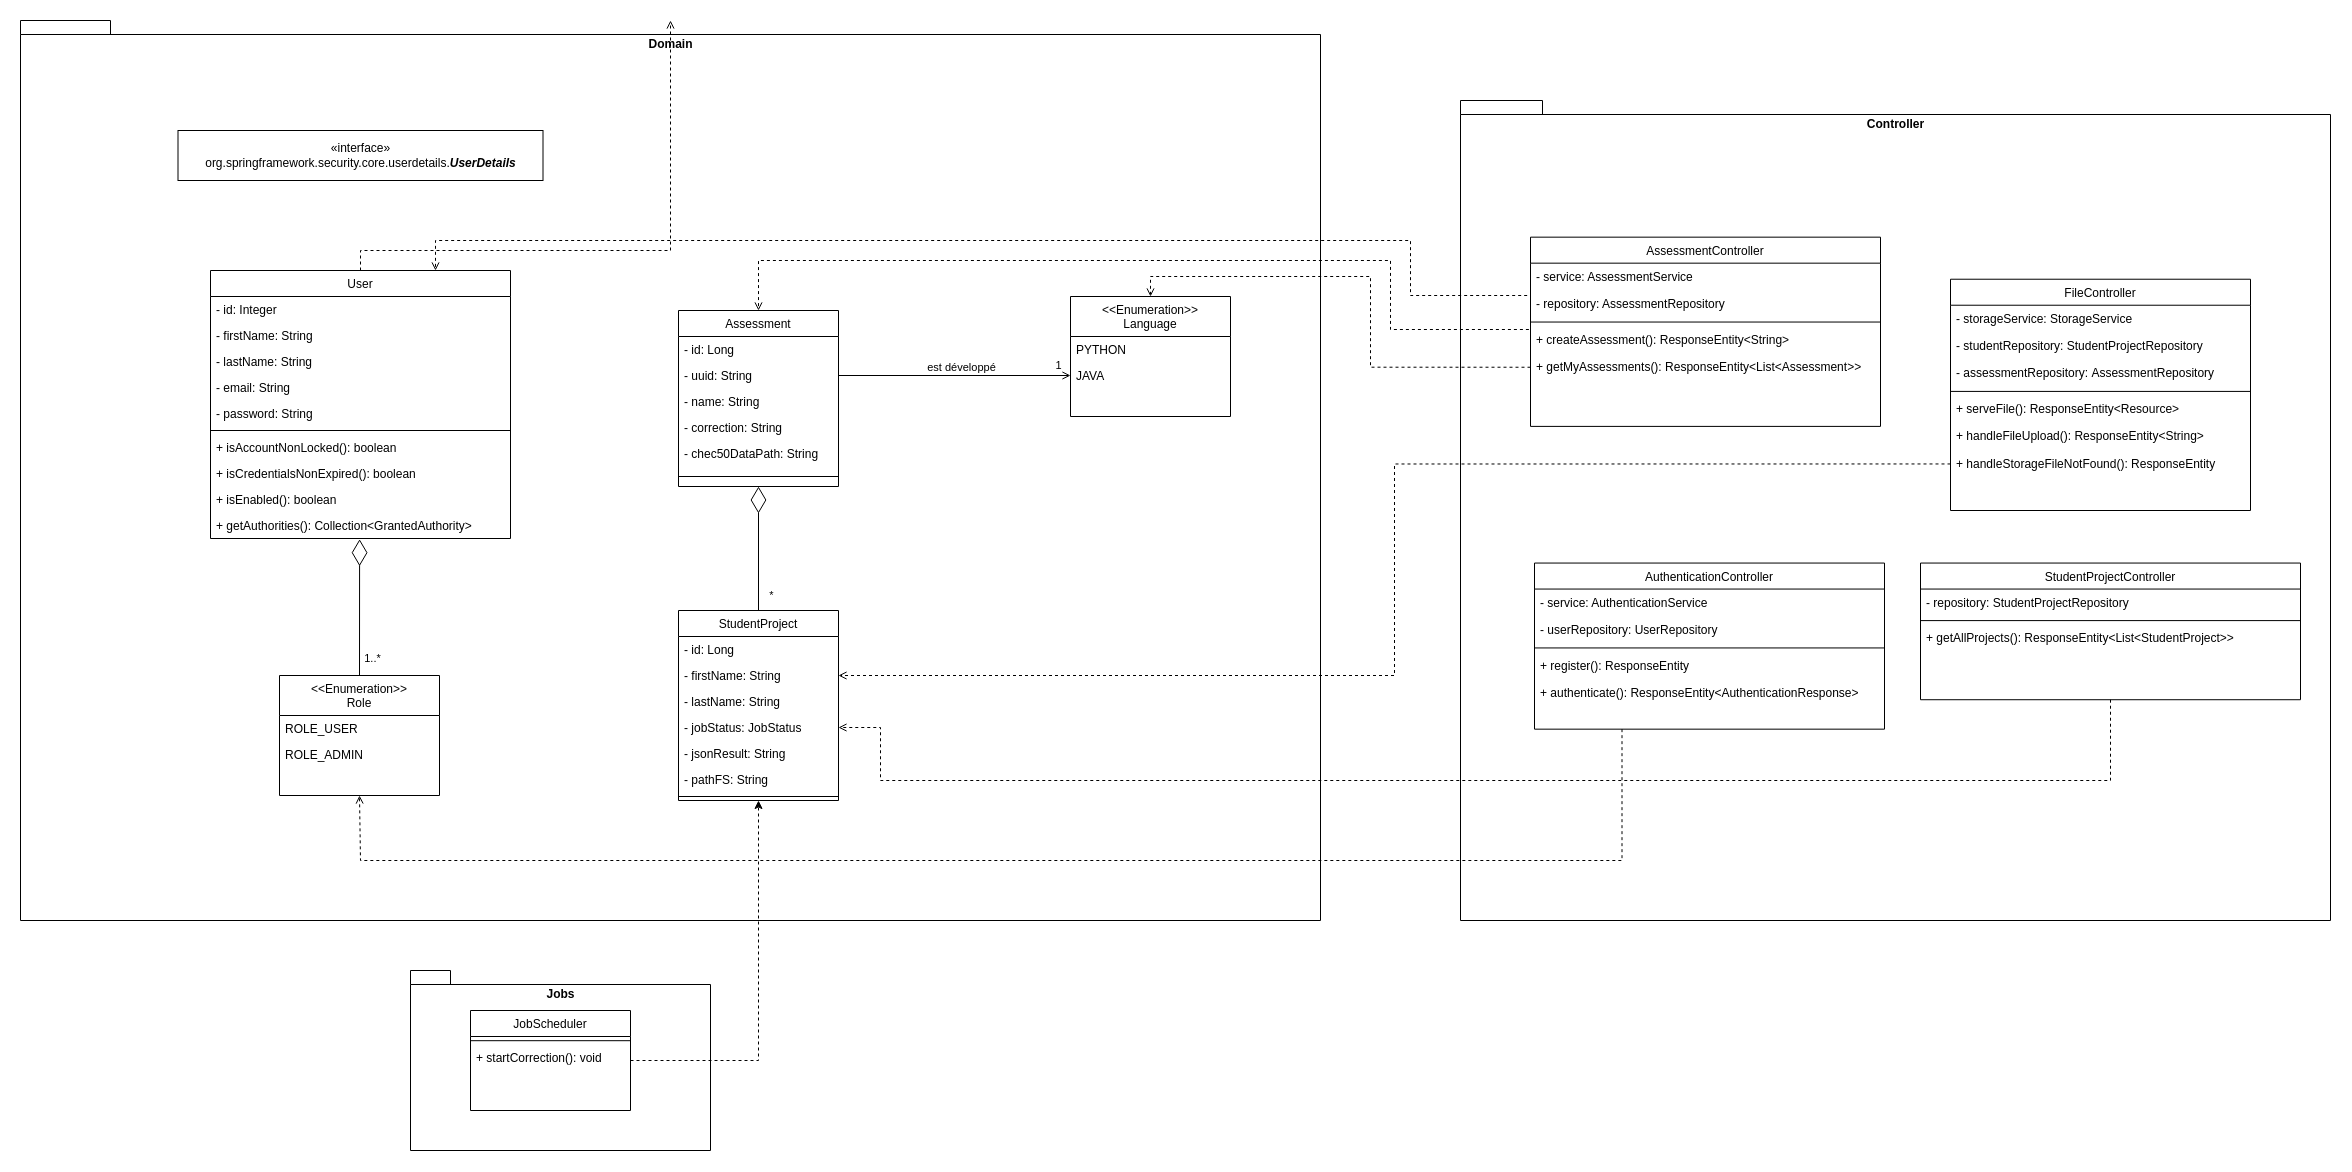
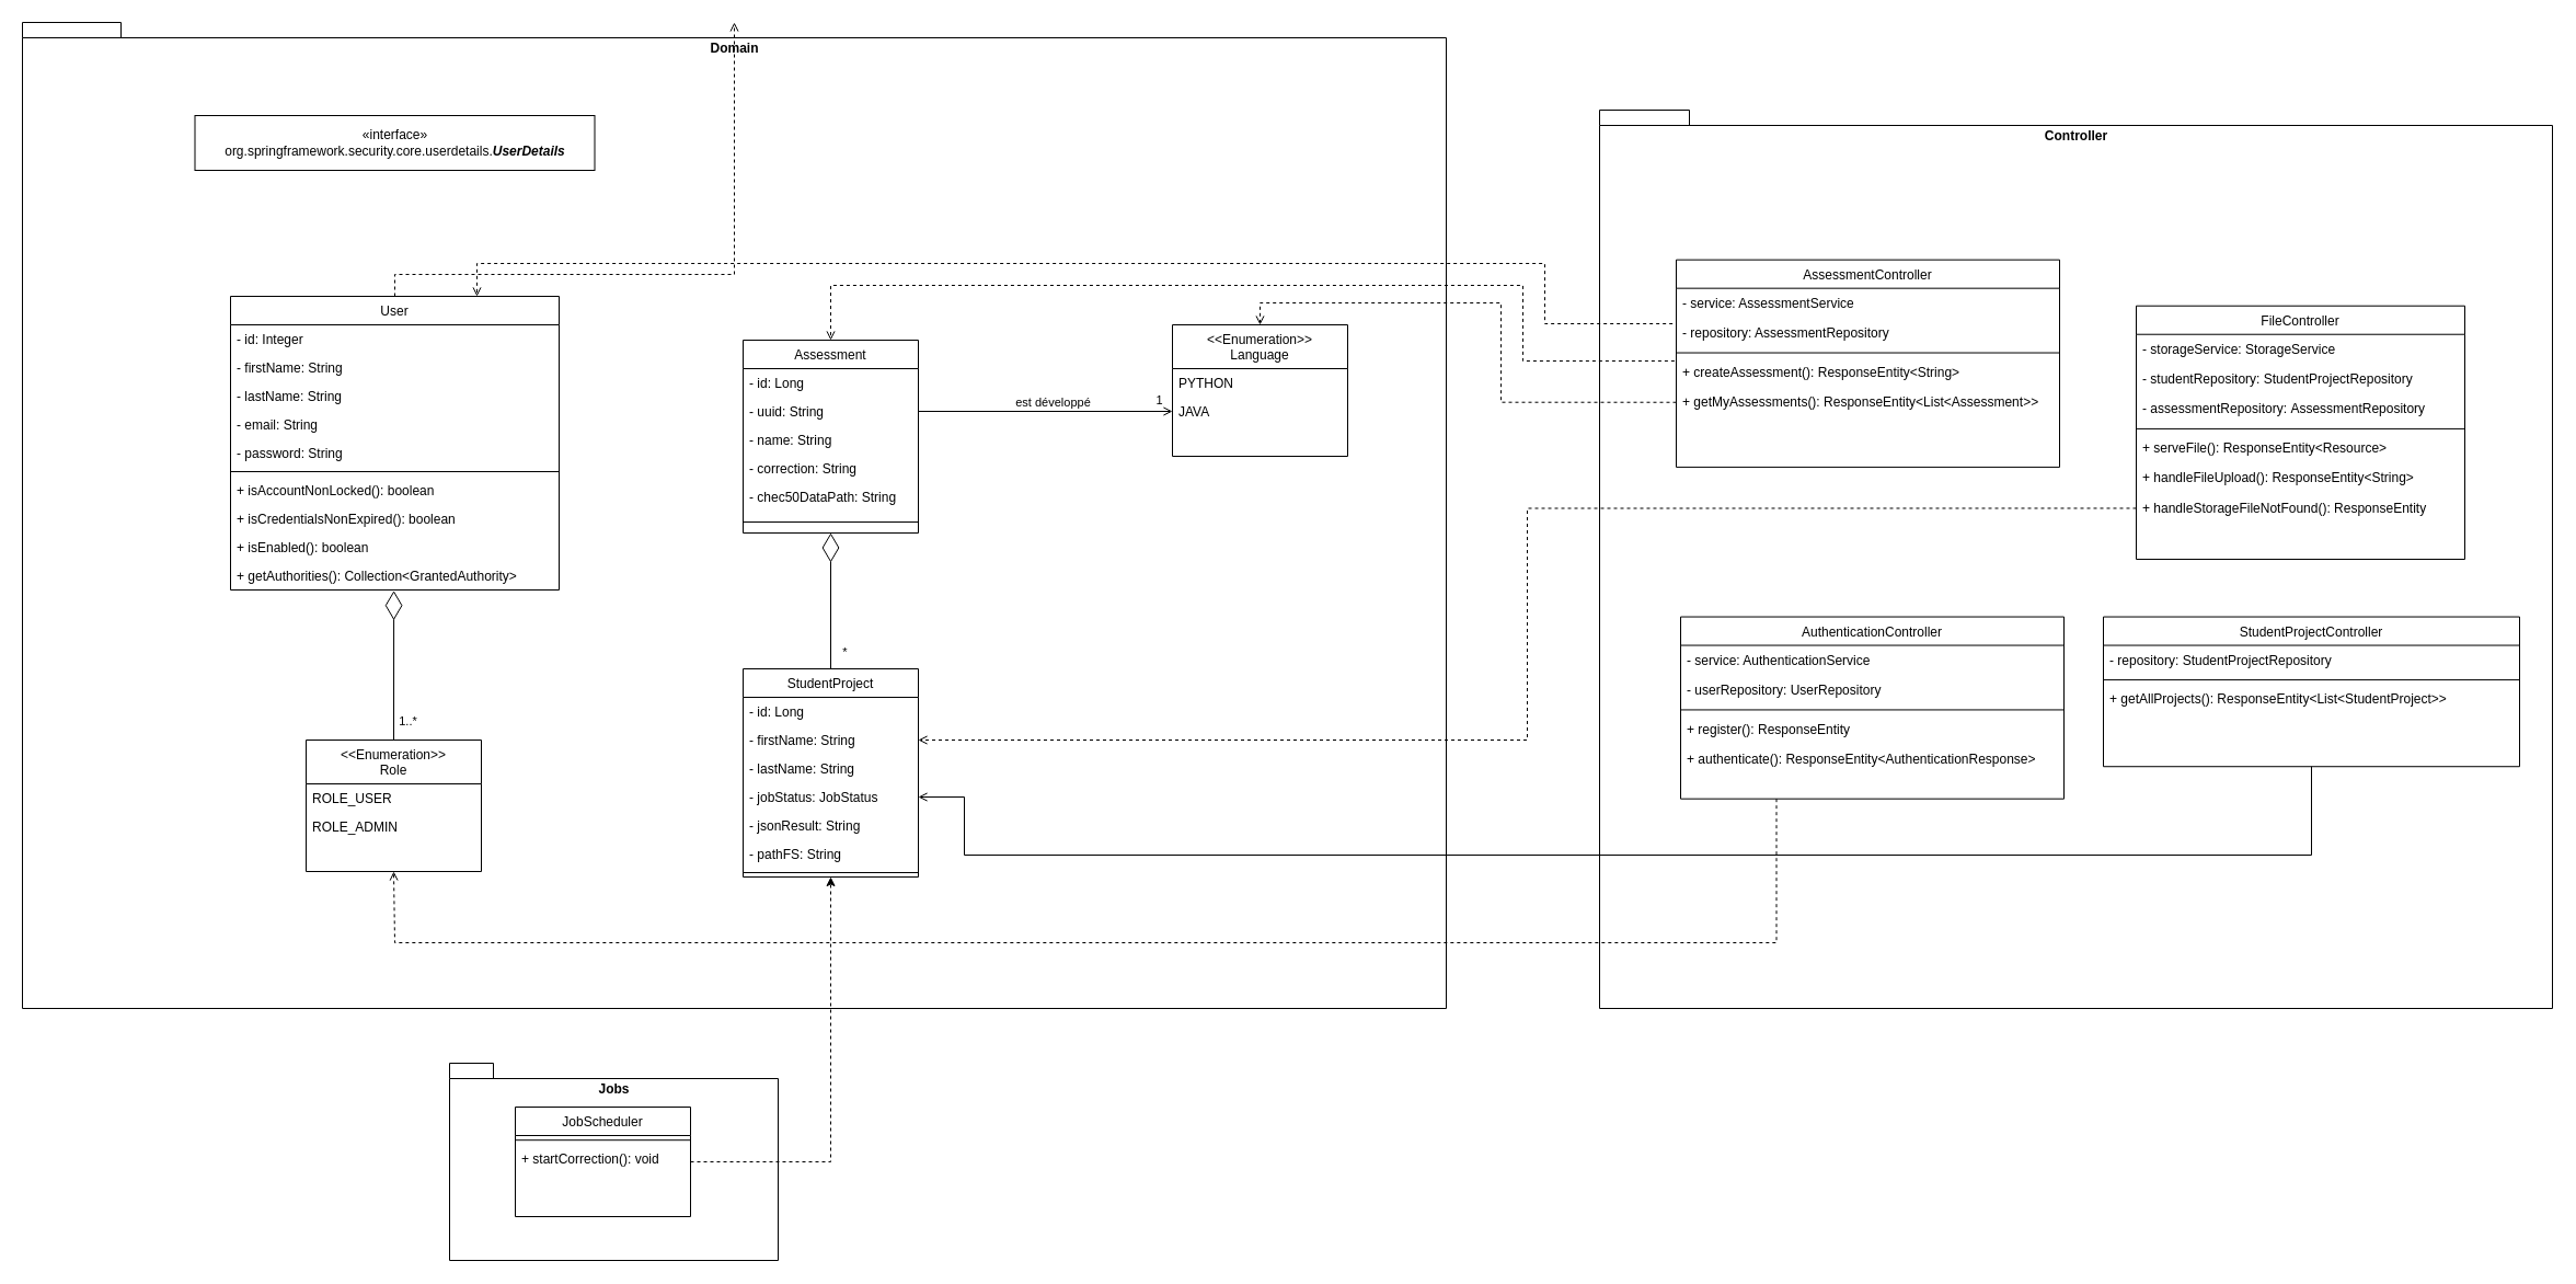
- <mxCell id="41" value="«interface»&lt;br&gt;org.springframework.security.core.userdetails.&lt;b&gt;&lt;i&gt;UserDetails&lt;/i&gt;&lt;/b&gt;" style="html=1;" parent="7" vertex="1"><mxGeometry x="157.5" y="110" width="365" height="50" as="geometry" /></mxCell>
+ <mxCell id="41" value="«interface»&lt;br&gt;org.springframework.security.core.userdetails.&lt;b&gt;&lt;i&gt;UserDetails&lt;/i&gt;&lt;/b&gt;" style="html=1;" parent="7" vertex="1"><mxGeometry x="157.5" y="85" width="365" height="50" as="geometry" /></mxCell>
- <mxCell id="81" style="edgeStyle=orthogonalEdgeStyle;rounded=0;jumpSize=9;orthogonalLoop=1;jettySize=auto;html=1;entryX=1;entryY=0.5;entryDx=0;entryDy=0;dashed=1;strokeWidth=1;startArrow=none;startFill=0;endArrow=open;endFill=0;endSize=6;sourcePerimeterSpacing=6;targetPerimeterSpacing=0;exitX=0.5;exitY=1;exitDx=0;exitDy=0;" parent="1" source="72" target="31" edge="1"><mxGeometry relative="1" as="geometry"><Array as="points"><mxPoint x="2110" y="780" /><mxPoint x="880" y="780" /><mxPoint x="880" y="727" /></Array></mxGeometry></mxCell>
+ <mxCell id="81" style="edgeStyle=orthogonalEdgeStyle;rounded=0;jumpSize=9;orthogonalLoop=1;jettySize=auto;html=1;entryX=1;entryY=0.5;entryDx=0;entryDy=0;dashed=0;strokeWidth=1;startArrow=none;startFill=0;endArrow=open;endFill=0;endSize=6;sourcePerimeterSpacing=6;targetPerimeterSpacing=0;exitX=0.5;exitY=1;exitDx=0;exitDy=0;" parent="1" source="72" target="31" edge="1"><mxGeometry relative="1" as="geometry"><Array as="points"><mxPoint x="2110" y="780" /><mxPoint x="880" y="780" /><mxPoint x="880" y="727" /></Array></mxGeometry></mxCell>
